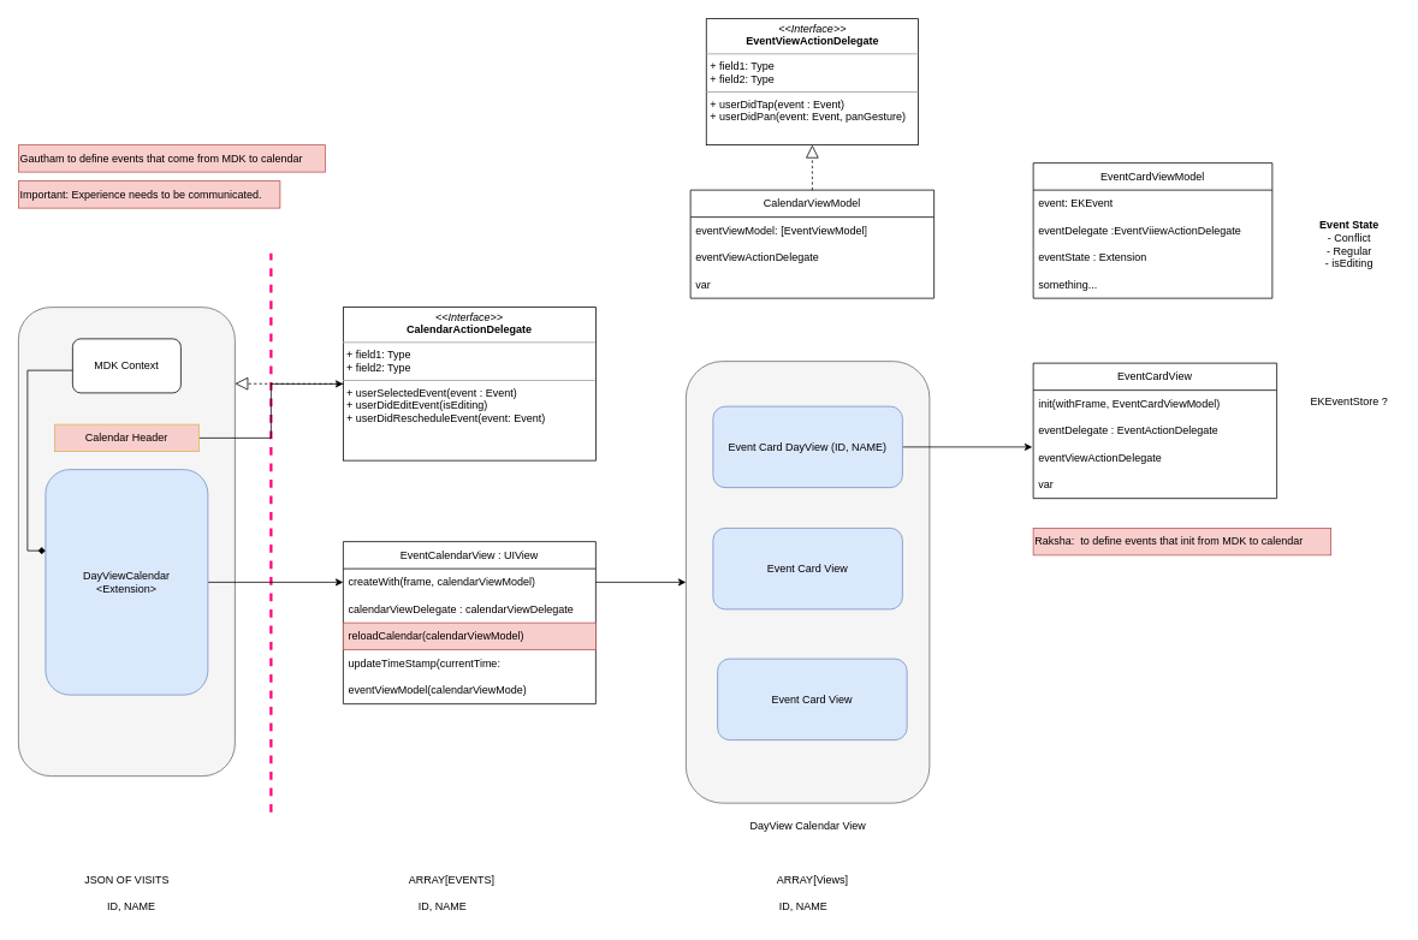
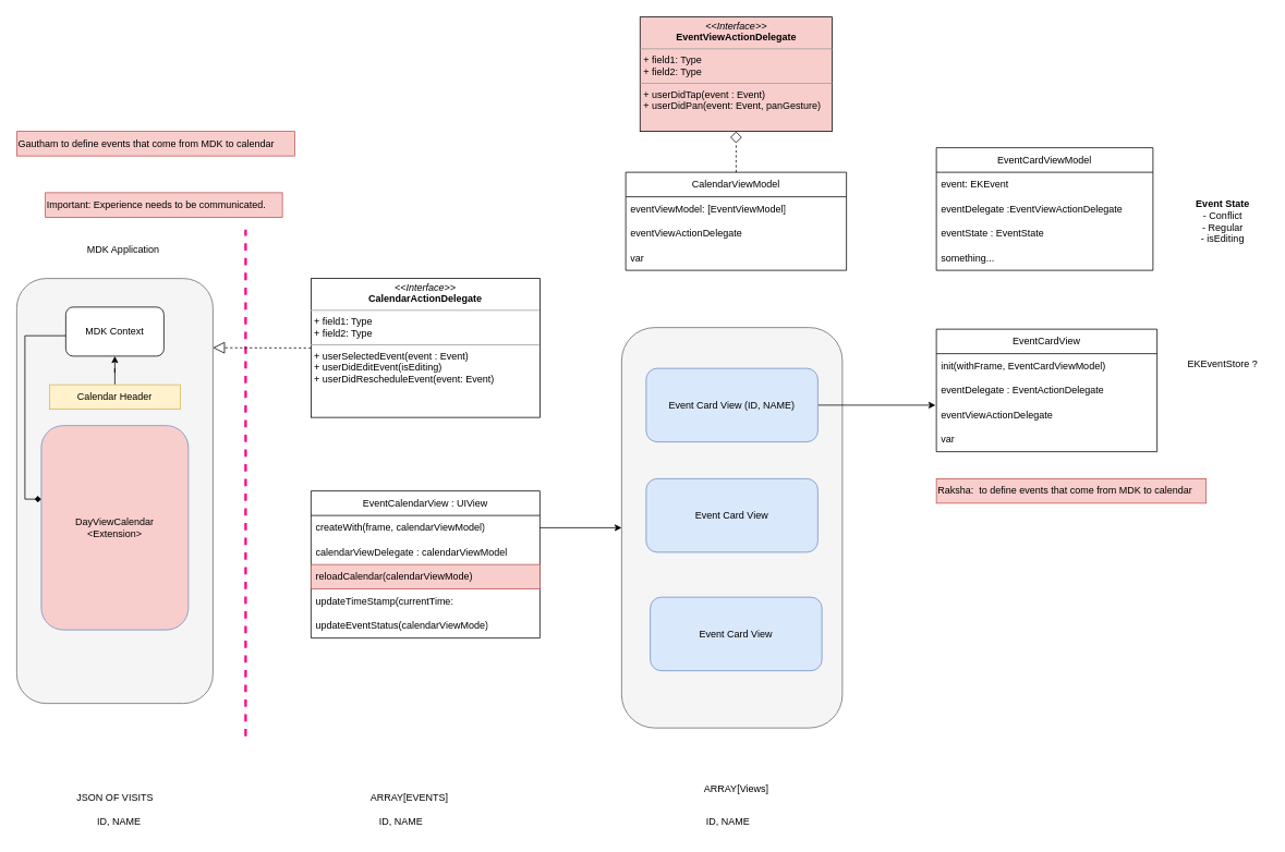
- <mxCell id="16" value="&lt;p style=&quot;margin:0px;margin-top:4px;text-align:center;&quot;&gt;&lt;i&gt;&amp;lt;&amp;lt;Interface&amp;gt;&amp;gt;&lt;/i&gt;&lt;br&gt;&lt;b&gt;EventViewActionDelegate&lt;/b&gt;&lt;/p&gt;&lt;hr size=&quot;1&quot;&gt;&lt;p style=&quot;margin:0px;margin-left:4px;&quot;&gt;+ field1: Type&lt;br&gt;+ field2: Type&lt;/p&gt;&lt;hr size=&quot;1&quot;&gt;&lt;p style=&quot;margin:0px;margin-left:4px;&quot;&gt;+ userDidTap(event : Event)&lt;br&gt;+ userDidPan(event: Event, panGesture)&lt;/p&gt;" style="verticalAlign=top;align=left;overflow=fill;fontSize=12;fontFamily=Helvetica;html=1;whiteSpace=wrap;" parent="1" vertex="1"><mxGeometry x="782.5" y="20" width="235" height="140" as="geometry" /></mxCell>
+ <mxCell id="16" value="&lt;p style=&quot;margin:0px;margin-top:4px;text-align:center;&quot;&gt;&lt;i&gt;&amp;lt;&amp;lt;Interface&amp;gt;&amp;gt;&lt;/i&gt;&lt;br&gt;&lt;b&gt;EventViewActionDelegate&lt;/b&gt;&lt;/p&gt;&lt;hr size=&quot;1&quot;&gt;&lt;p style=&quot;margin:0px;margin-left:4px;&quot;&gt;+ field1: Type&lt;br&gt;+ field2: Type&lt;/p&gt;&lt;hr size=&quot;1&quot;&gt;&lt;p style=&quot;margin:0px;margin-left:4px;&quot;&gt;+ userDidTap(event : Event)&lt;br&gt;+ userDidPan(event: Event, panGesture)&lt;/p&gt;" style="verticalAlign=top;align=left;overflow=fill;fontSize=12;fontFamily=Helvetica;html=1;whiteSpace=wrap;fillColor=#f8cecc;" parent="1" vertex="1"><mxGeometry x="782.5" y="20" width="235" height="140" as="geometry" /></mxCell>
- <mxCell id="15" value="" style="endArrow=block;dashed=1;endFill=0;endSize=12;html=1;rounded=0;entryX=0.5;entryY=1;entryDx=0;entryDy=0;exitX=0.5;exitY=0;exitDx=0;exitDy=0;" parent="1" source="10" target="16" edge="1"><mxGeometry width="160" relative="1" as="geometry"><mxPoint x="1040" y="281" as="sourcePoint" /><mxPoint x="1215" y="360" as="targetPoint" /></mxGeometry></mxCell>
+ <mxCell id="15" value="" style="endArrow=diamond;dashed=1;endFill=0;endSize=12;html=1;rounded=0;entryX=0.5;entryY=1;entryDx=0;entryDy=0;exitX=0.5;exitY=0;exitDx=0;exitDy=0;" parent="1" source="10" target="16" edge="1"><mxGeometry width="160" relative="1" as="geometry"><mxPoint x="1040" y="281" as="sourcePoint" /><mxPoint x="1215" y="360" as="targetPoint" /></mxGeometry></mxCell>
- <mxCell id="40" value="Important: Experience needs to be communicated.&amp;nbsp;" style="text;html=1;align=left;verticalAlign=middle;resizable=0;points=[];autosize=1;strokeColor=#b85450;fillColor=#f8cecc;" parent="1" vertex="1"><mxGeometry x="20" y="200" width="290" height="30" as="geometry" /></mxCell>
+ <mxCell id="40" value="Important: Experience needs to be communicated.&amp;nbsp;" style="text;html=1;align=left;verticalAlign=middle;resizable=0;points=[];autosize=1;strokeColor=#b85450;fillColor=#f8cecc;" parent="1" vertex="1"><mxGeometry x="55" y="235" width="290" height="30" as="geometry" /></mxCell>
- <mxCell id="7" value="eventDelegate :EventViiewActionDelegate" style="text;strokeColor=none;fillColor=none;align=left;verticalAlign=middle;spacingLeft=4;spacingRight=4;overflow=hidden;points=[[0,0.5],[1,0.5]];portConstraint=eastwest;rotatable=0;whiteSpace=wrap;html=1;" parent="5" vertex="1"><mxGeometry y="60" width="265" height="30" as="geometry" /></mxCell>
+ <mxCell id="7" value="eventDelegate :EventViewActionDelegate" style="text;strokeColor=none;fillColor=none;align=left;verticalAlign=middle;spacingLeft=4;spacingRight=4;overflow=hidden;points=[[0,0.5],[1,0.5]];portConstraint=eastwest;rotatable=0;whiteSpace=wrap;html=1;" parent="5" vertex="1"><mxGeometry y="60" width="265" height="30" as="geometry" /></mxCell>
- <mxCell id="8" value="eventState : Extension" style="text;strokeColor=none;fillColor=none;align=left;verticalAlign=middle;spacingLeft=4;spacingRight=4;overflow=hidden;points=[[0,0.5],[1,0.5]];portConstraint=eastwest;rotatable=0;whiteSpace=wrap;html=1;" parent="5" vertex="1"><mxGeometry y="90" width="265" height="30" as="geometry" /></mxCell>
+ <mxCell id="8" value="eventState : EventState" style="text;strokeColor=none;fillColor=none;align=left;verticalAlign=middle;spacingLeft=4;spacingRight=4;overflow=hidden;points=[[0,0.5],[1,0.5]];portConstraint=eastwest;rotatable=0;whiteSpace=wrap;html=1;" parent="5" vertex="1"><mxGeometry y="90" width="265" height="30" as="geometry" /></mxCell>
+ <mxCell id="28" value="MDK Application" style="text;html=1;align=center;verticalAlign=middle;resizable=0;points=[];autosize=1;strokeColor=none;fillColor=none;" parent="1" vertex="1"><mxGeometry x="95" y="290" width="110" height="30" as="geometry" /></mxCell>
- <mxCell id="33" value="Calendar Header" style="rounded=0;whiteSpace=wrap;html=1;fillColor=#f8cecc;strokeColor=#d6b656;" parent="1" vertex="1"><mxGeometry x="60" y="470" width="160" height="30" as="geometry" /></mxCell>
+ <mxCell id="33" value="Calendar Header" style="rounded=0;whiteSpace=wrap;html=1;fillColor=#fff2cc;strokeColor=#d6b656;" parent="1" vertex="1"><mxGeometry x="60" y="470" width="160" height="30" as="geometry" /></mxCell>
- <mxCell id="32" style="edgeStyle=orthogonalEdgeStyle;rounded=0;orthogonalLoop=1;jettySize=auto;html=1;" parent="1" source="33" target="25" edge="1"><mxGeometry relative="1" as="geometry" /></mxCell>
+ <mxCell id="32" style="edgeStyle=orthogonalEdgeStyle;rounded=0;orthogonalLoop=1;jettySize=auto;html=1;entryX=0.5;entryY=1;entryDx=0;entryDy=0;" parent="1" source="33" target="43" edge="1"><mxGeometry relative="1" as="geometry" /></mxCell>
- <mxCell id="4" value="Event Card DayView (ID, NAME)" style="rounded=1;whiteSpace=wrap;html=1;fillColor=#dae8fc;strokeColor=#6c8ebf;" parent="1" vertex="1"><mxGeometry x="790" y="450" width="210" height="90" as="geometry" /></mxCell>
+ <mxCell id="4" value="Event Card View (ID, NAME)" style="rounded=1;whiteSpace=wrap;html=1;fillColor=#dae8fc;strokeColor=#6c8ebf;" parent="1" vertex="1"><mxGeometry x="790" y="450" width="210" height="90" as="geometry" /></mxCell>
- <mxCell id="44" value="Raksha:&amp;nbsp; to define events that init from MDK to calendar" style="text;html=1;align=left;verticalAlign=middle;resizable=0;points=[];autosize=1;strokeColor=#b85450;fillColor=#f8cecc;" parent="1" vertex="1"><mxGeometry x="1145" y="585" width="330" height="30" as="geometry" /></mxCell>
+ <mxCell id="44" value="Raksha:&amp;nbsp; to define events that come from MDK to calendar" style="text;html=1;align=left;verticalAlign=middle;resizable=0;points=[];autosize=1;strokeColor=#b85450;fillColor=#f8cecc;" parent="1" vertex="1"><mxGeometry x="1145" y="585" width="330" height="30" as="geometry" /></mxCell>
- <mxCell id="31" value="DayViewCalendar&lt;br&gt;&amp;lt;Extension&amp;gt;" style="rounded=1;whiteSpace=wrap;html=1;fillColor=#dae8fc;strokeColor=#6c8ebf;" parent="1" vertex="1"><mxGeometry x="50" y="520" width="180" height="250" as="geometry" /></mxCell>
+ <mxCell id="31" value="DayViewCalendar&lt;br&gt;&amp;lt;Extension&amp;gt;" style="rounded=1;whiteSpace=wrap;html=1;fillColor=#f8cecc;strokeColor=#6c8ebf;" parent="1" vertex="1"><mxGeometry x="50" y="520" width="180" height="250" as="geometry" /></mxCell>
- <mxCell id="30" style="edgeStyle=orthogonalEdgeStyle;rounded=0;orthogonalLoop=1;jettySize=auto;html=1;entryX=0;entryY=0.5;entryDx=0;entryDy=0;" parent="1" source="31" target="20" edge="1"><mxGeometry relative="1" as="geometry" /></mxCell>
- <mxCell id="21" value="calendarViewDelegate : calendarViewDelegate" style="text;strokeColor=none;fillColor=none;align=left;verticalAlign=middle;spacingLeft=4;spacingRight=4;overflow=hidden;points=[[0,0.5],[1,0.5]];portConstraint=eastwest;rotatable=0;whiteSpace=wrap;html=1;" parent="19" vertex="1"><mxGeometry y="60" width="280" height="30" as="geometry" /></mxCell>
+ <mxCell id="21" value="calendarViewDelegate : calendarViewModel" style="text;strokeColor=none;fillColor=none;align=left;verticalAlign=middle;spacingLeft=4;spacingRight=4;overflow=hidden;points=[[0,0.5],[1,0.5]];portConstraint=eastwest;rotatable=0;whiteSpace=wrap;html=1;" parent="19" vertex="1"><mxGeometry y="60" width="280" height="30" as="geometry" /></mxCell>
- <mxCell id="22" value="reloadCalendar(calendarViewModel)" style="text;strokeColor=#b85450;fillColor=#f8cecc;align=left;verticalAlign=middle;spacingLeft=4;spacingRight=4;overflow=hidden;points=[[0,0.5],[1,0.5]];portConstraint=eastwest;rotatable=0;whiteSpace=wrap;html=1;" parent="19" vertex="1"><mxGeometry y="90" width="280" height="30" as="geometry" /></mxCell>
+ <mxCell id="22" value="reloadCalendar(calendarViewMode)" style="text;strokeColor=#b85450;fillColor=#f8cecc;align=left;verticalAlign=middle;spacingLeft=4;spacingRight=4;overflow=hidden;points=[[0,0.5],[1,0.5]];portConstraint=eastwest;rotatable=0;whiteSpace=wrap;html=1;" parent="19" vertex="1"><mxGeometry y="90" width="280" height="30" as="geometry" /></mxCell>
- <mxCell id="24" value="eventViewModel(calendarViewMode)" style="text;strokeColor=none;fillColor=none;align=left;verticalAlign=middle;spacingLeft=4;spacingRight=4;overflow=hidden;points=[[0,0.5],[1,0.5]];portConstraint=eastwest;rotatable=0;whiteSpace=wrap;html=1;" parent="19" vertex="1"><mxGeometry y="150" width="280" height="30" as="geometry" /></mxCell>
+ <mxCell id="24" value="updateEventStatus(calendarViewMode)" style="text;strokeColor=none;fillColor=none;align=left;verticalAlign=middle;spacingLeft=4;spacingRight=4;overflow=hidden;points=[[0,0.5],[1,0.5]];portConstraint=eastwest;rotatable=0;whiteSpace=wrap;html=1;" parent="19" vertex="1"><mxGeometry y="150" width="280" height="30" as="geometry" /></mxCell>
- <mxCell id="18" value="DayView Calendar View" style="text;html=1;align=center;verticalAlign=middle;resizable=0;points=[];autosize=1;strokeColor=none;fillColor=none;" parent="1" vertex="1"><mxGeometry x="820" y="900" width="150" height="30" as="geometry" /></mxCell>
- <mxCell id="49" value="ARRAY[Views]" style="text;html=1;align=center;verticalAlign=middle;resizable=0;points=[];autosize=1;strokeColor=none;fillColor=none;" vertex="1" parent="1"><mxGeometry x="850" y="960" width="100" height="30" as="geometry" /></mxCell>
+ <mxCell id="49" value="ARRAY[Views]" style="text;html=1;align=center;verticalAlign=middle;resizable=0;points=[];autosize=1;strokeColor=none;fillColor=none;" vertex="1" parent="1"><mxGeometry x="850" y="950" width="100" height="30" as="geometry" /></mxCell>
